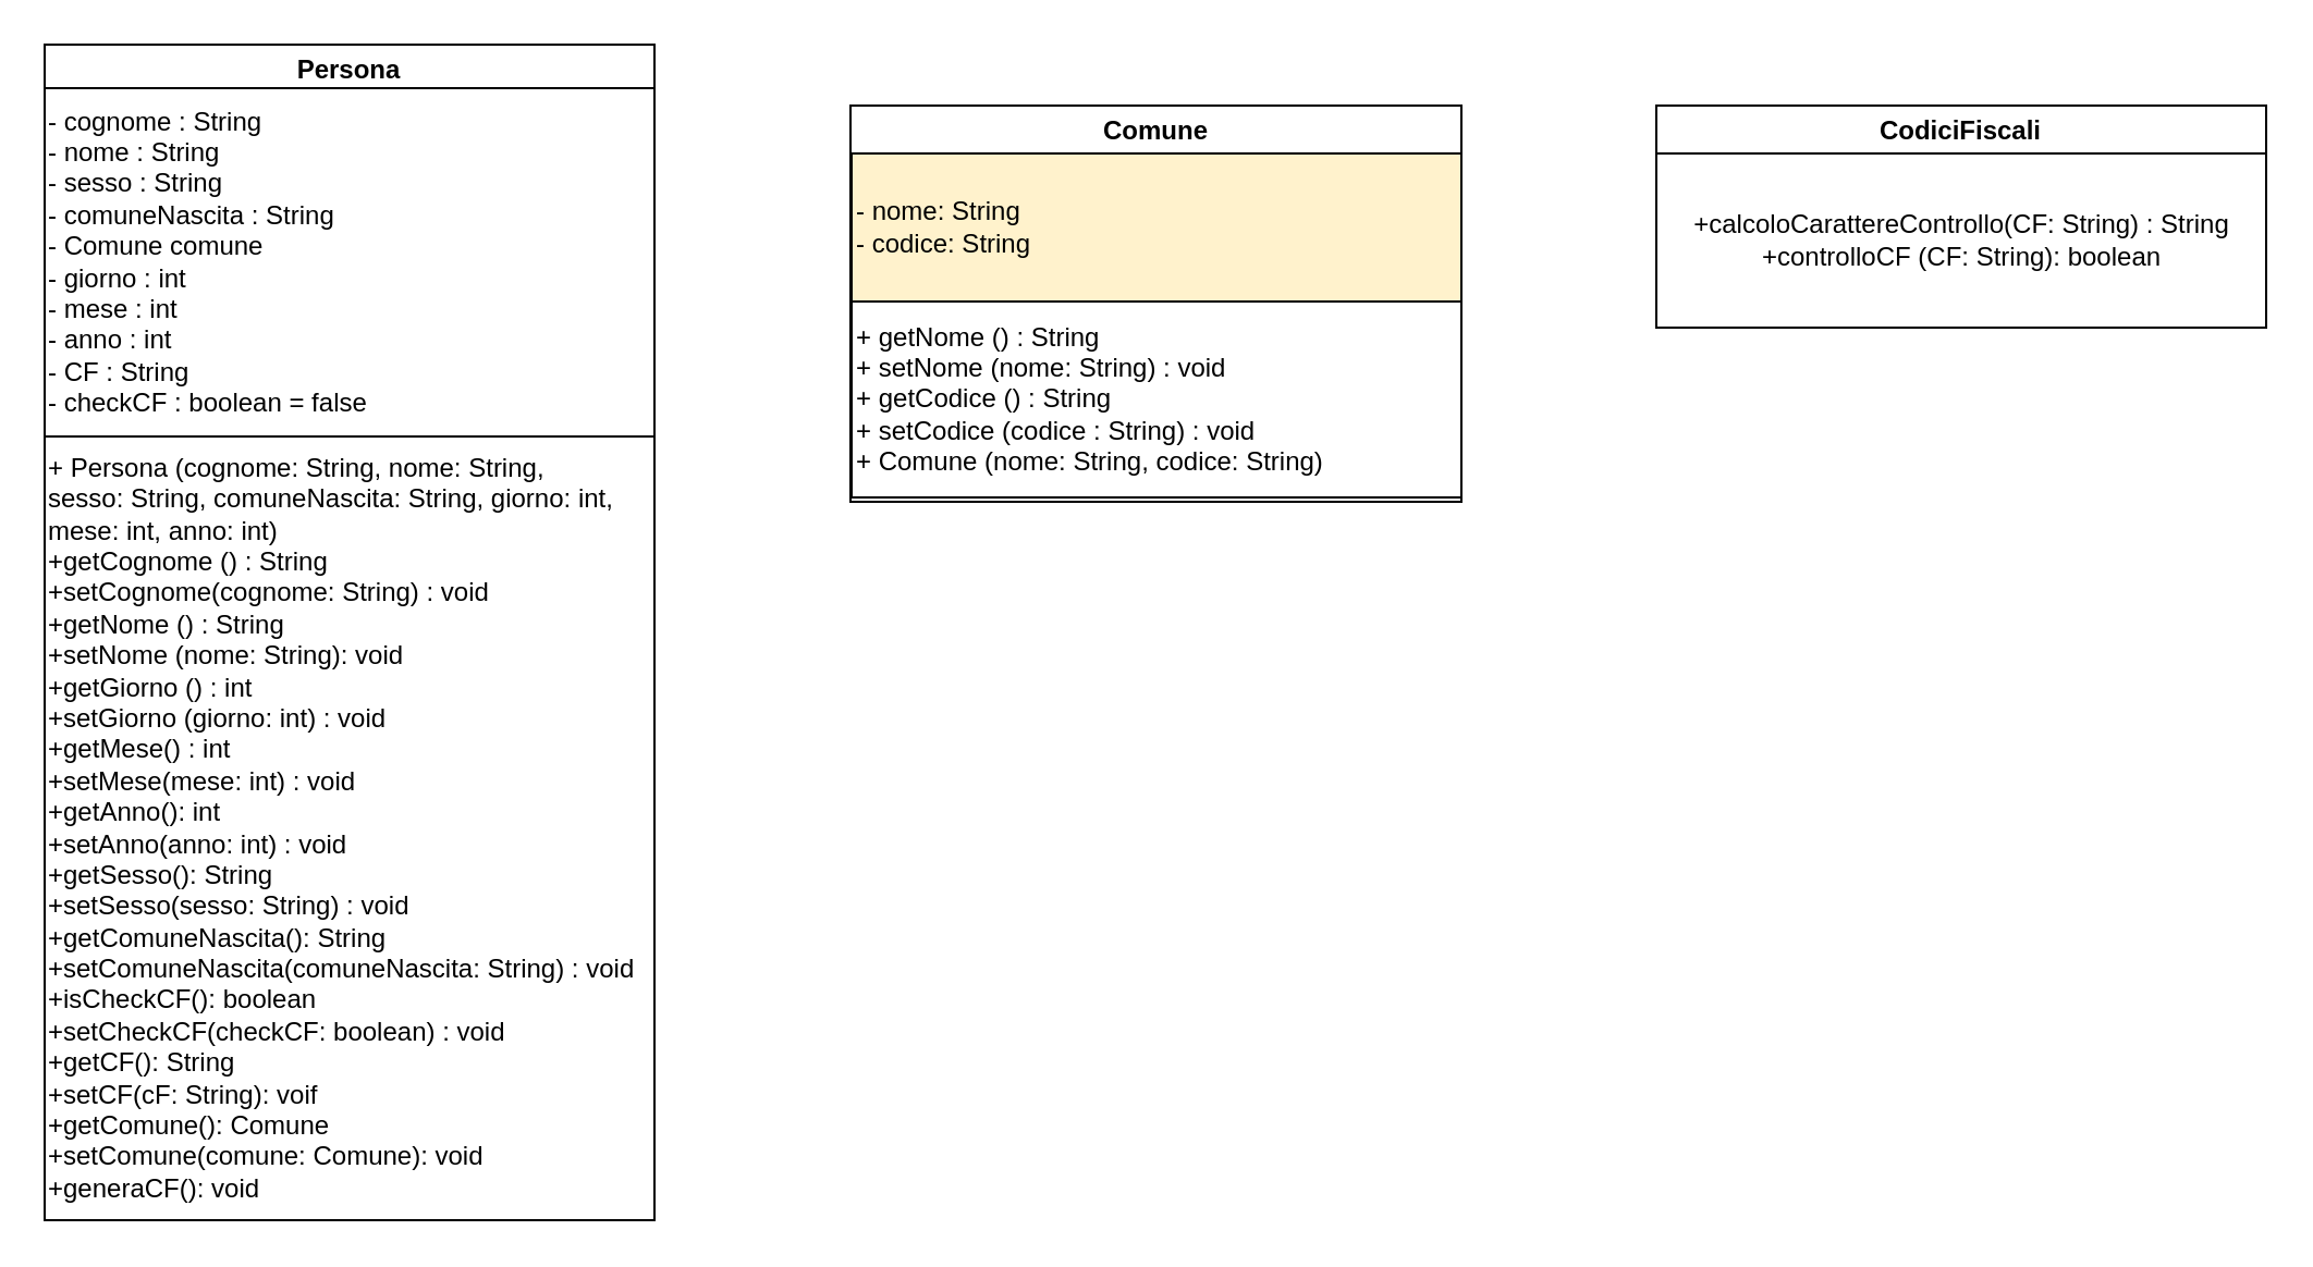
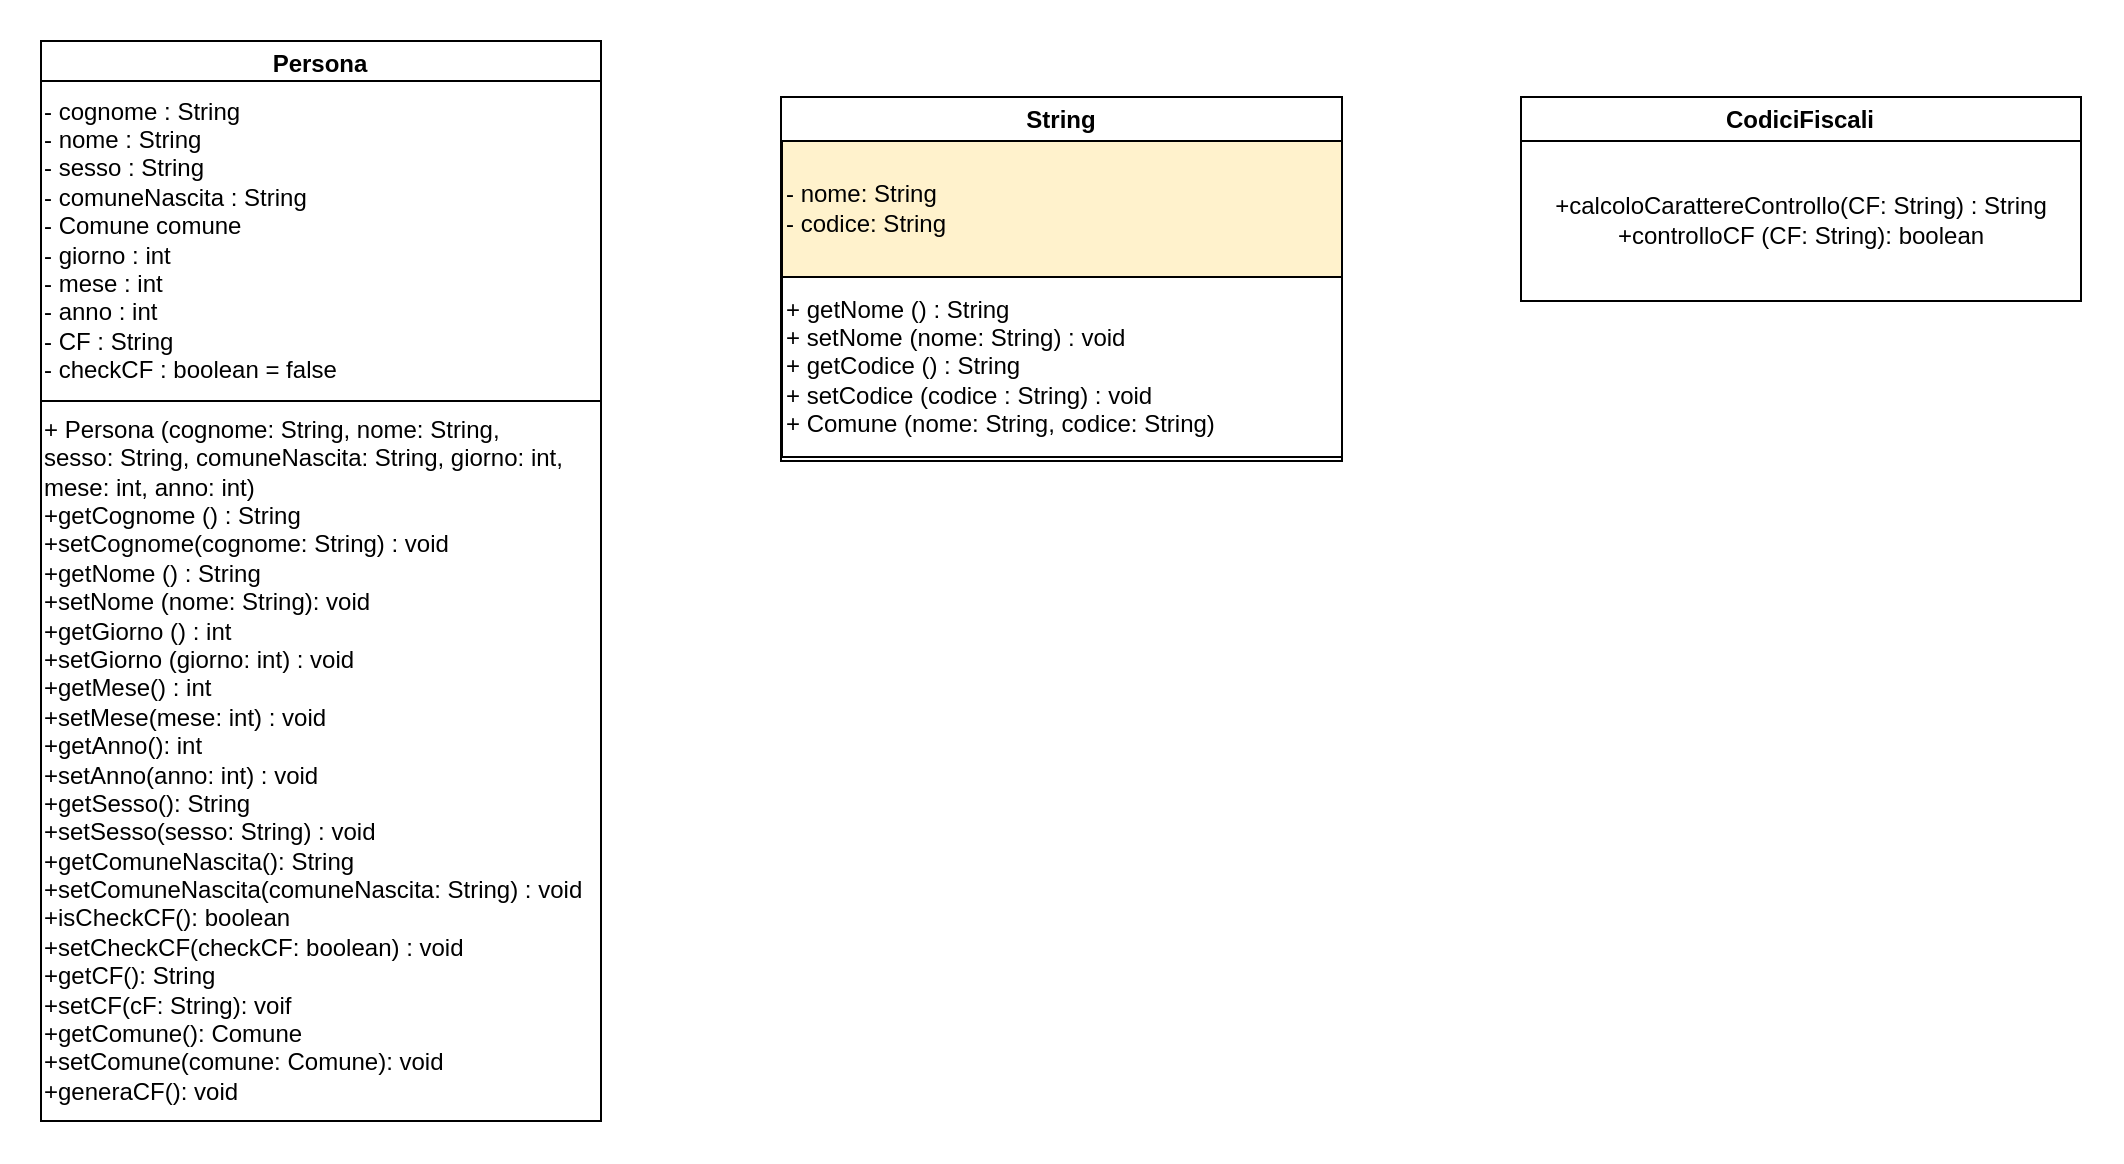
- <mxCell id="5" value="Comune" style="swimlane;whiteSpace=wrap" parent="1" vertex="1"><mxGeometry x="390" y="48" width="280.5" height="182" as="geometry" /></mxCell>
+ <mxCell id="5" value="String" style="swimlane;whiteSpace=wrap" parent="1" vertex="1"><mxGeometry x="390" y="48" width="280.5" height="182" as="geometry" /></mxCell>
